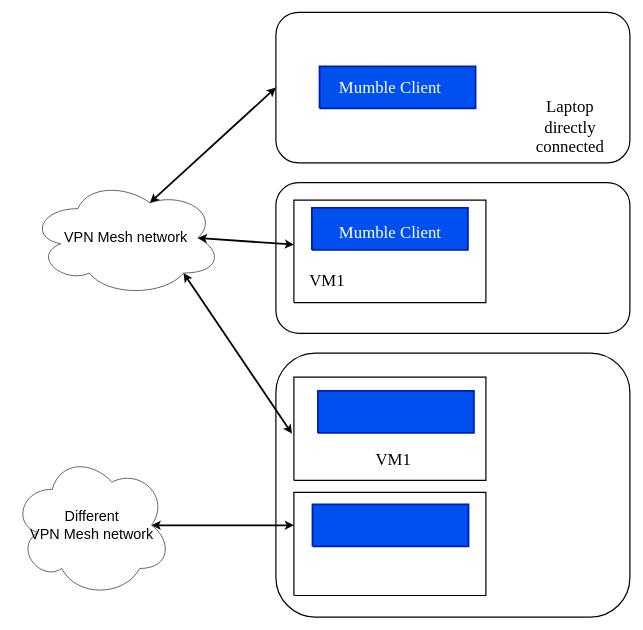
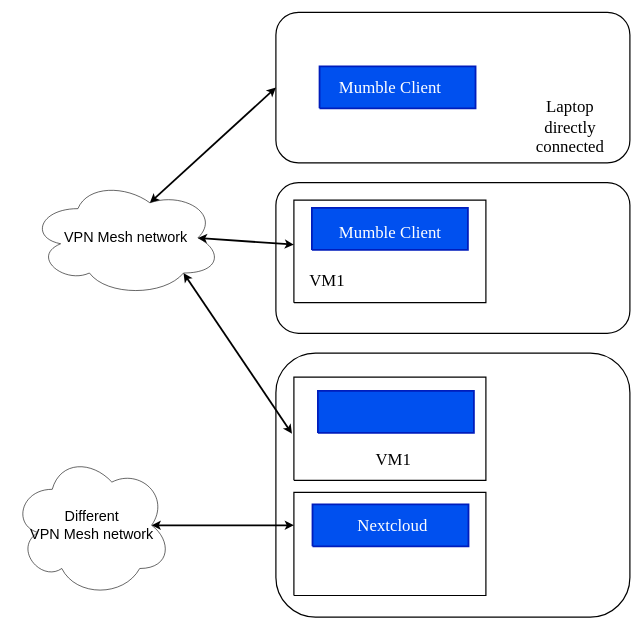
+ <mxCell id="9" value="&lt;font data-darkreader-inline-color=&quot;&quot; style=&quot;font-size: 28px; font-family: &amp;quot;calibri&amp;quot;; color: rgb(255, 255, 255); direction: ltr; letter-spacing: 0px; line-height: 120%; opacity: 1; --darkreader-inline-color: #e8e6e3;&quot;&gt;Nextcloud&lt;br&gt;&lt;/font&gt;" style="verticalAlign=middle;align=center;vsdxID=25;fillColor=none;shape=stencil(nZBLDoAgDERP0z3SIyjew0SURgSD+Lu9kMZoXLhwN9O+tukAlrNpJg1SzDH4QW/URgNYgZTkjA4UkwJUgGXng+6DX1zLfmoymdXo17xh5zmRJ6Q42BWCfc2oJfdAr+Yv+AP9Cb7OJ3H/2JG1HNGz/84klThPVCc=);strokeColor=none;labelBackgroundColor=none;rounded=0;html=1;whiteSpace=wrap;" vertex="1" parent="2"><mxGeometry x="195.5" y="268.5" width="234.5" height="37" as="geometry" /></mxCell>
